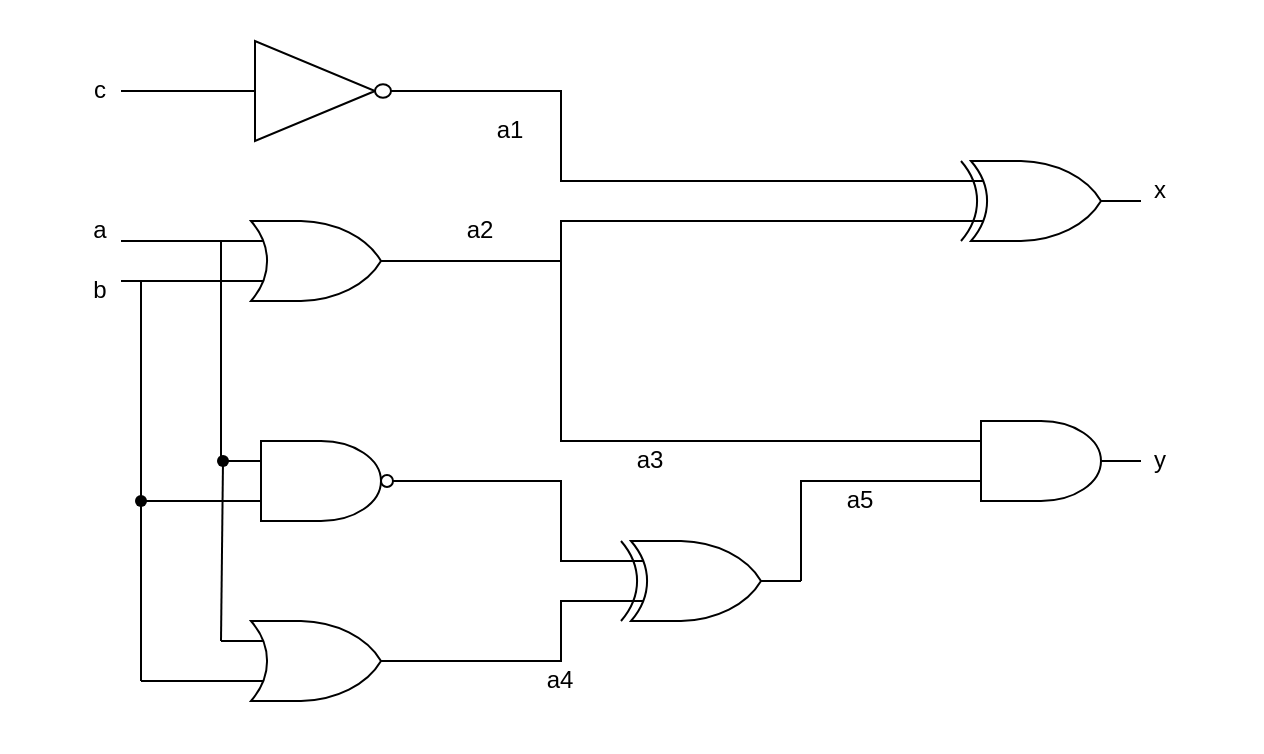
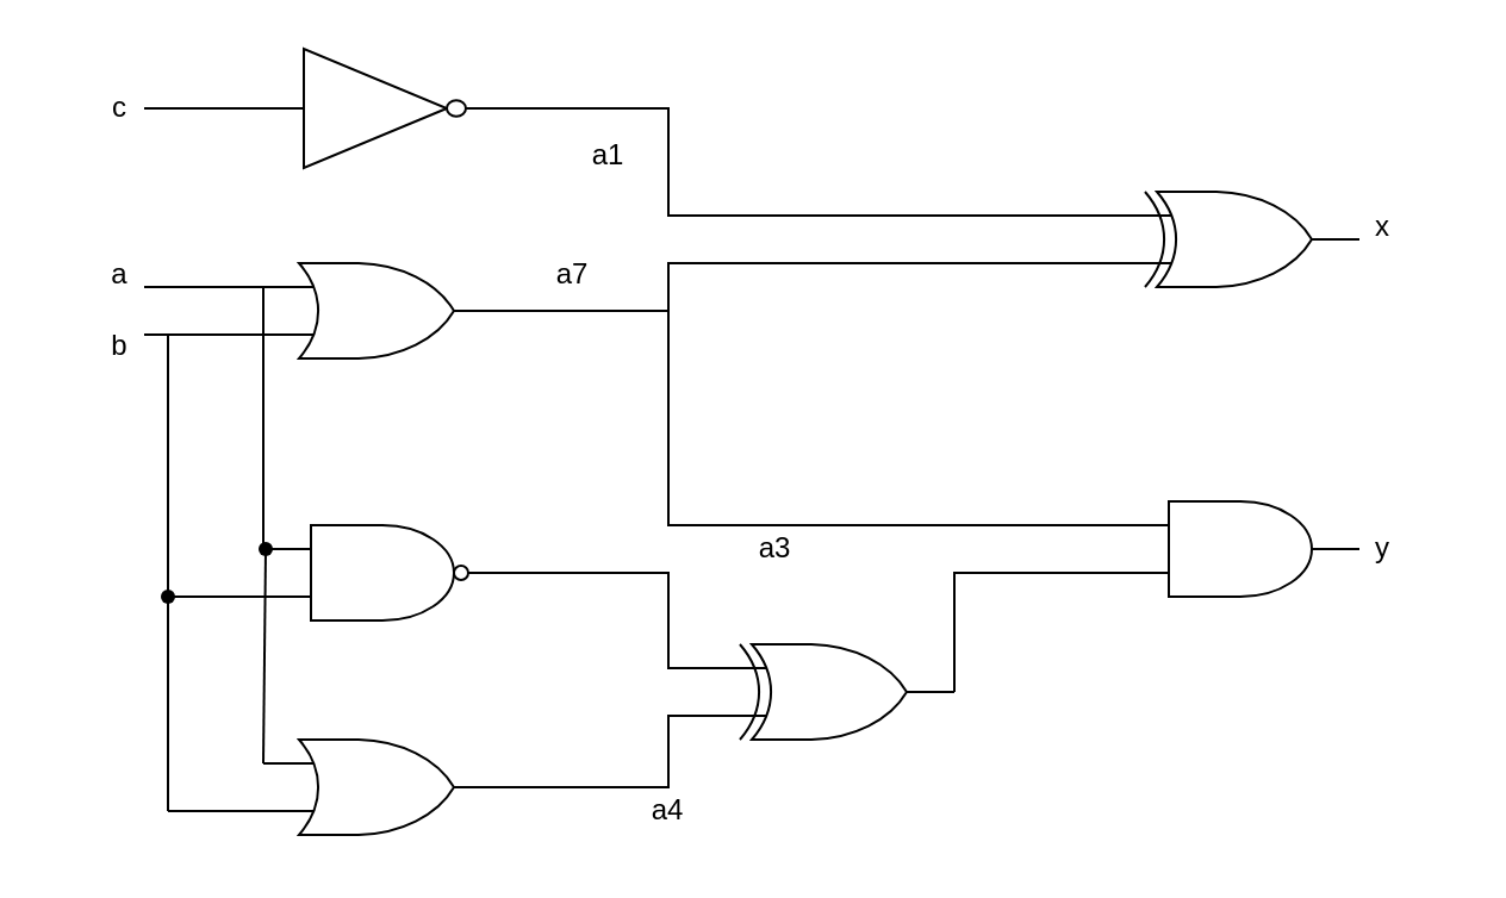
- <mxCell id="34" value="a2" style="text;html=1;strokeColor=none;fillColor=none;align=center;verticalAlign=middle;whiteSpace=wrap;rounded=0;" vertex="1" parent="1"><mxGeometry x="210" y="100" width="60" height="30" as="geometry" /></mxCell>
+ <mxCell id="34" value="a7" style="text;html=1;strokeColor=none;fillColor=none;align=center;verticalAlign=middle;whiteSpace=wrap;rounded=0;" vertex="1" parent="1"><mxGeometry x="210" y="100" width="60" height="30" as="geometry" /></mxCell>
- <mxCell id="37" value="a5&lt;br&gt;" style="text;html=1;strokeColor=none;fillColor=none;align=center;verticalAlign=middle;whiteSpace=wrap;rounded=0;" vertex="1" parent="1"><mxGeometry x="400" y="235" width="60" height="30" as="geometry" /></mxCell>
